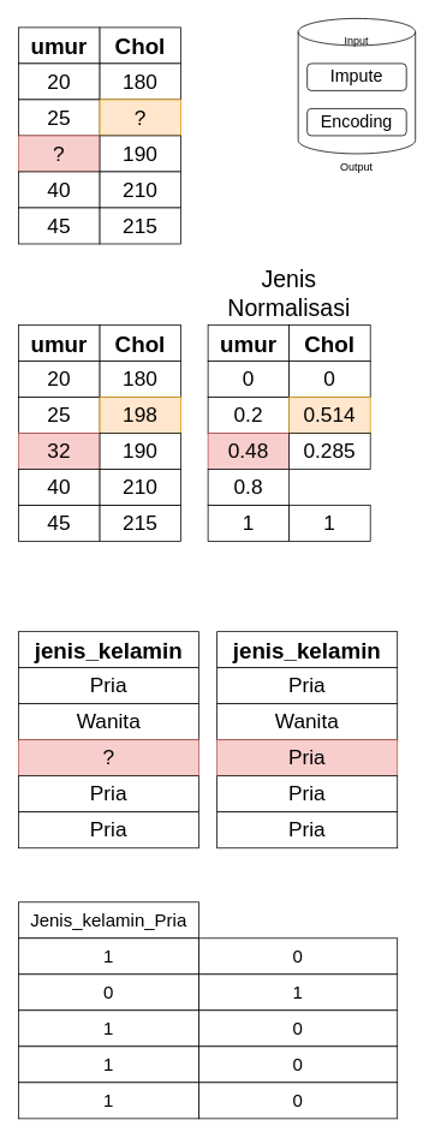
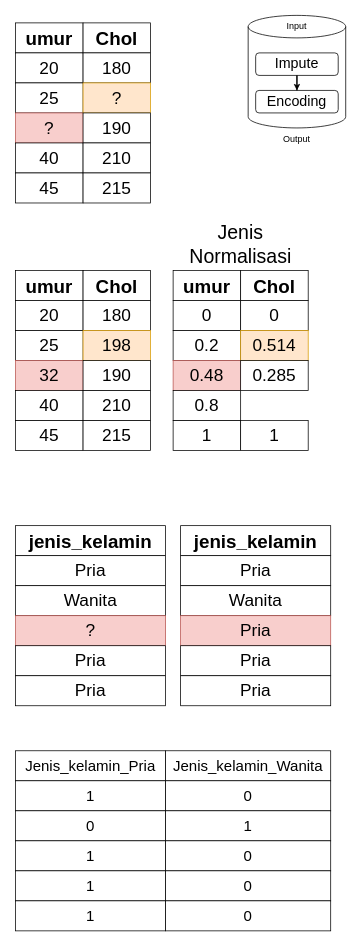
- <mxCell id="18" value="Input" style="text;html=1;strokeColor=none;fillColor=none;align=center;verticalAlign=middle;whiteSpace=wrap;rounded=0;" vertex="1" parent="15"><mxGeometry x="35" y="10" width="60" height="30" as="geometry" /></mxCell>
+ <mxCell id="18" value="Input" style="text;html=1;strokeColor=none;fillColor=none;align=center;verticalAlign=middle;whiteSpace=wrap;rounded=0;" vertex="1" parent="15"><mxGeometry x="35" width="60" height="30" as="geometry" /></mxCell>
+ <mxCell id="22" style="edgeStyle=orthogonalEdgeStyle;rounded=0;orthogonalLoop=1;jettySize=auto;html=1;entryX=0.5;entryY=0;entryDx=0;entryDy=0;" edge="1" parent="19" source="20" target="21"><mxGeometry relative="1" as="geometry" /></mxCell>
+ <mxCell id="67" value="&lt;font style=&quot;font-size: 20px&quot;&gt;Jenis_kelamin_Wanita&lt;/font&gt;" style="rounded=0;whiteSpace=wrap;html=1;strokeWidth=1;" vertex="1" parent="65"><mxGeometry x="200" width="220" height="40" as="geometry" /></mxCell>
